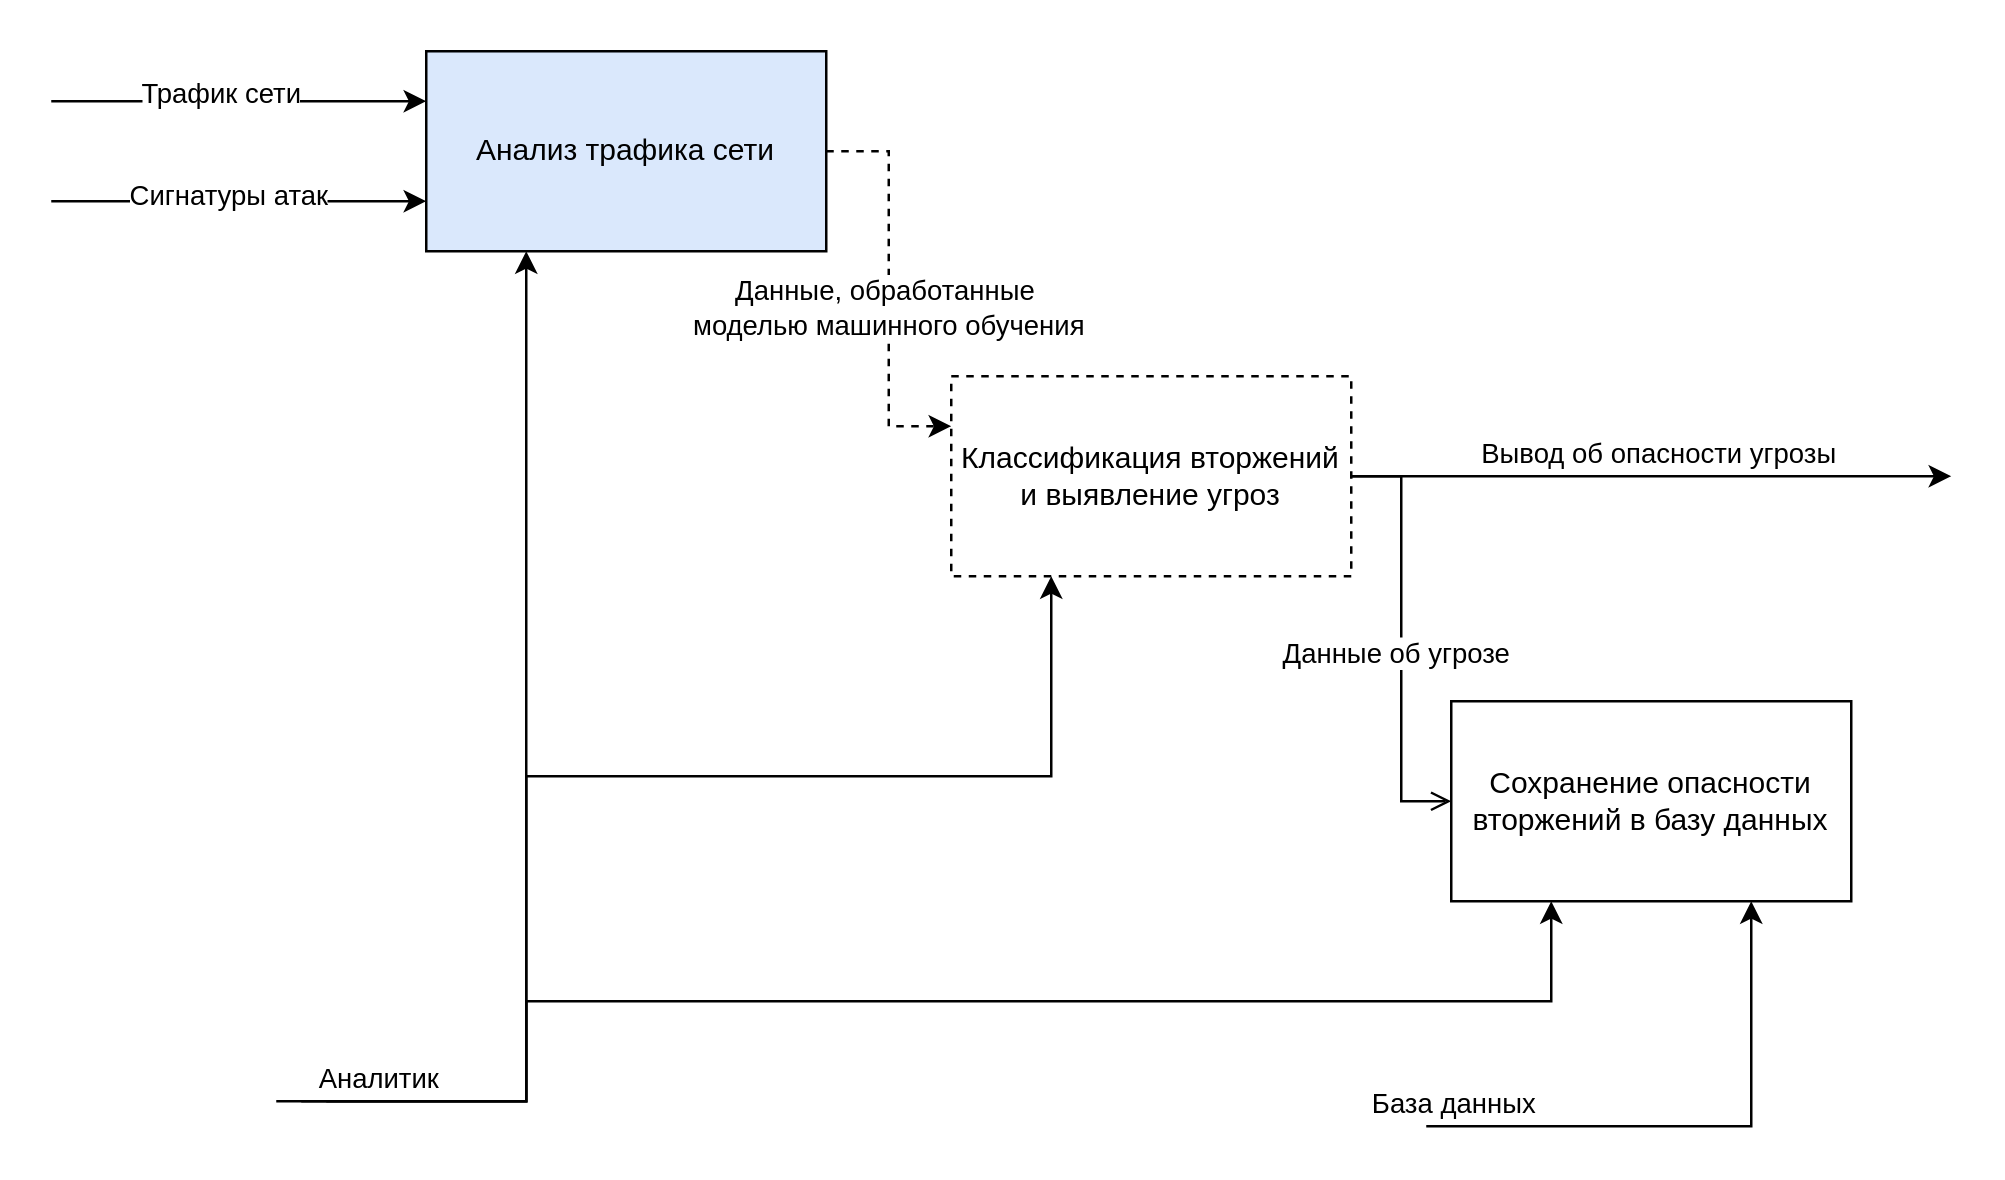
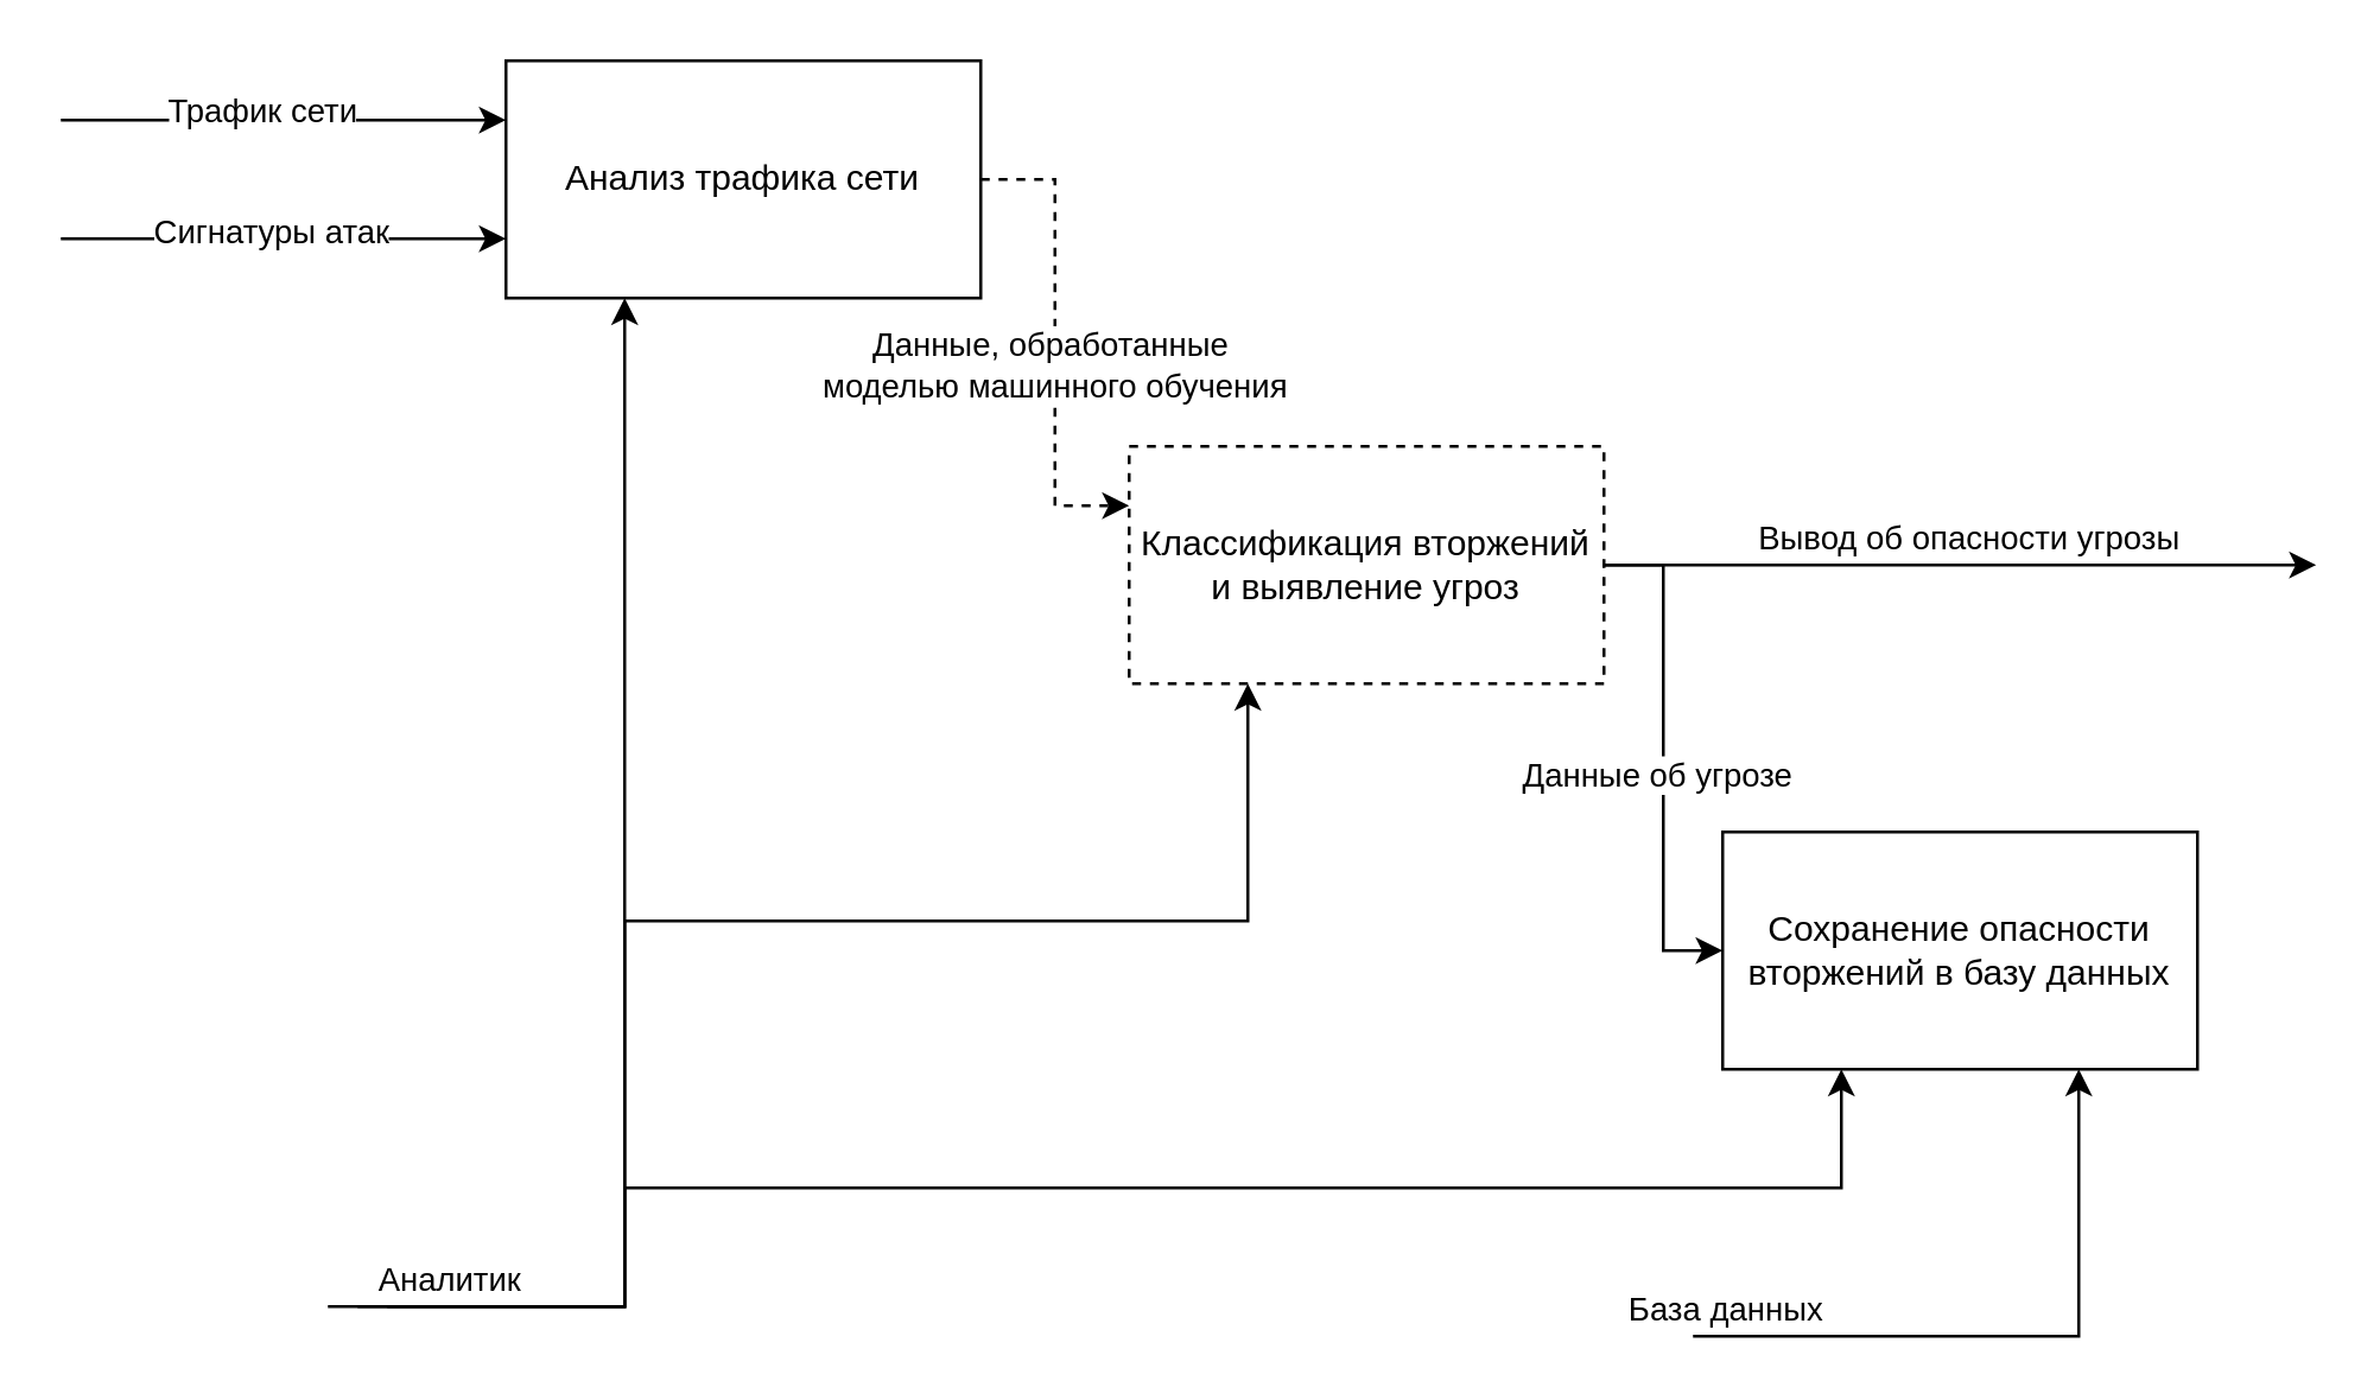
- <mxCell id="6" value="Анализ трафика сети" style="html=1;whiteSpace=wrap;fillColor=#dae8fc;" vertex="1" parent="1"><mxGeometry x="170" y="20" width="160" height="80" as="geometry" /></mxCell>
+ <mxCell id="6" value="Анализ трафика сети" style="html=1;whiteSpace=wrap;" vertex="1" parent="1"><mxGeometry x="170" y="20" width="160" height="80" as="geometry" /></mxCell>
- <mxCell id="7" style="edgeStyle=orthogonalEdgeStyle;rounded=0;orthogonalLoop=1;jettySize=auto;html=1;entryX=0;entryY=0.5;entryDx=0;entryDy=0;endArrow=open;" edge="1" parent="1" source="11" target="12"><mxGeometry relative="1" as="geometry" /></mxCell>
+ <mxCell id="7" style="edgeStyle=orthogonalEdgeStyle;rounded=0;orthogonalLoop=1;jettySize=auto;html=1;entryX=0;entryY=0.5;entryDx=0;entryDy=0;" edge="1" parent="1" source="11" target="12"><mxGeometry relative="1" as="geometry" /></mxCell>
